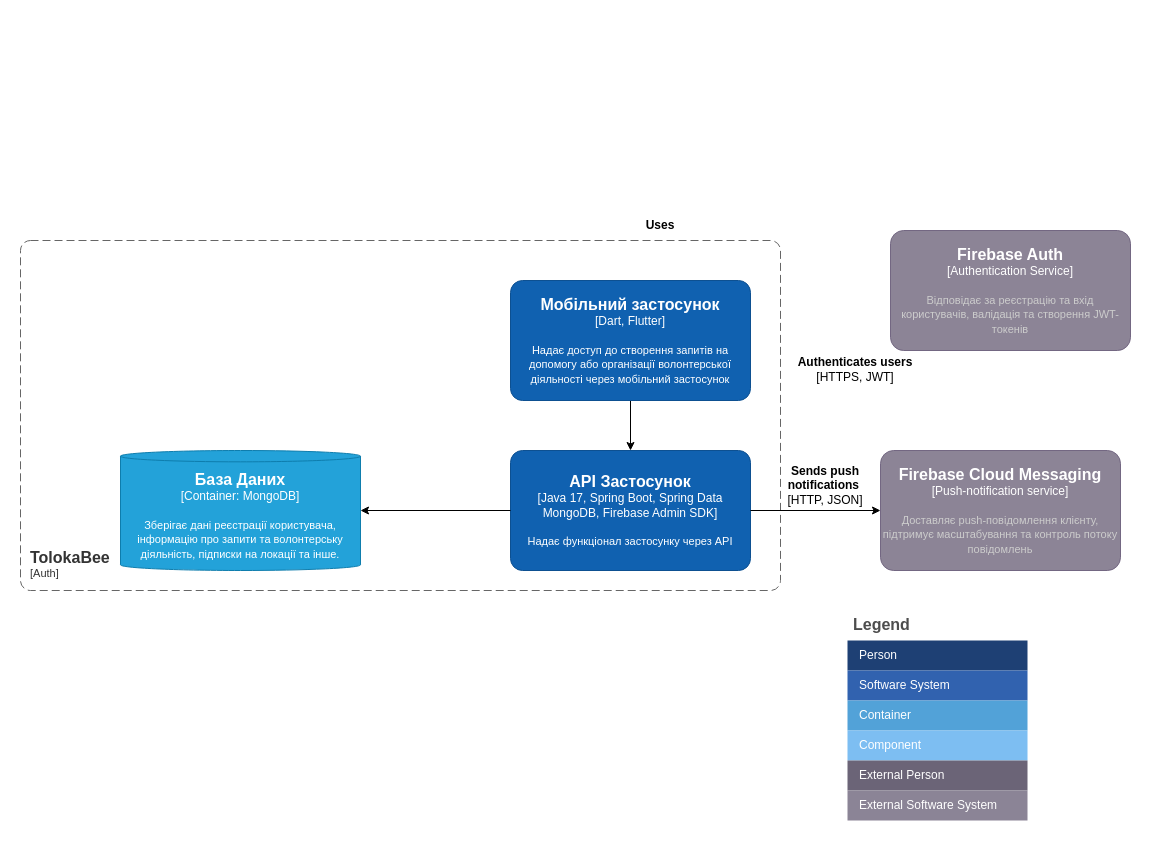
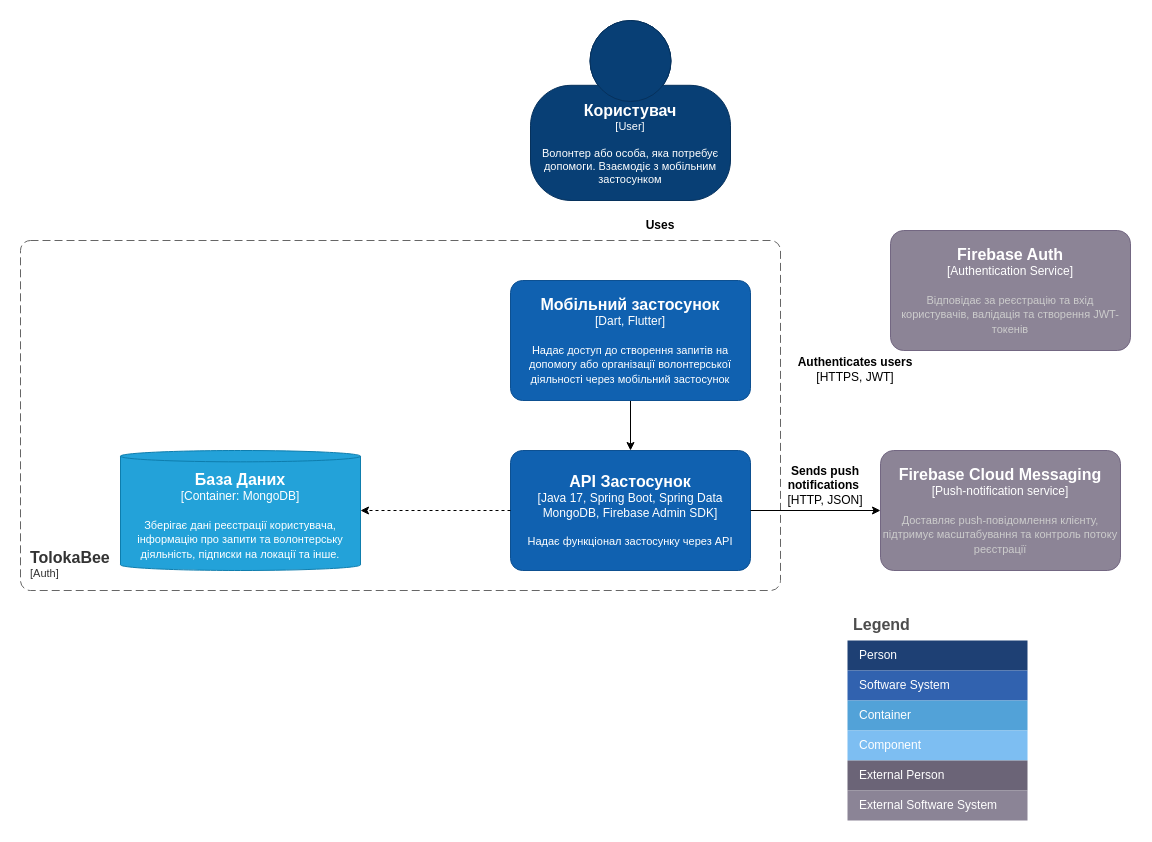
+ <mxCell id="2" value="&lt;font style=&quot;font-size: 16px&quot;&gt;&lt;b&gt;Користувач&lt;/b&gt;&lt;/font&gt;&lt;div&gt;[User]&lt;/div&gt;&lt;br&gt;&lt;div&gt;&lt;font style=&quot;font-size: 11px&quot;&gt;&lt;font color=&quot;#ffffff&quot;&gt;Волонтер або особа, яка потребує допомоги. Взаємодіє з мобільним застосунком&lt;/font&gt;&lt;/div&gt;" style="html=1;fontSize=11;dashed=0;whiteSpace=wrap;fillColor=#083F75;strokeColor=#06315C;fontColor=#ffffff;shape=mxgraph.c4.person2;align=center;metaEdit=1;points=[[0.5,0,0],[1,0.5,0],[1,0.75,0],[0.75,1,0],[0.5,1,0],[0.25,1,0],[0,0.75,0],[0,0.5,0]];resizable=0;" parent="1" vertex="1"><mxGeometry x="530" y="20" width="200" height="180" as="geometry" /></mxCell>
- <mxCell id="9" style="edgeStyle=orthogonalEdgeStyle;rounded=0;orthogonalLoop=1;jettySize=auto;html=1;entryX=1;entryY=0.5;entryDx=0;entryDy=0;entryPerimeter=0;" parent="1" source="7" target="8" edge="1"><mxGeometry relative="1" as="geometry" /></mxCell>
+ <mxCell id="9" style="edgeStyle=orthogonalEdgeStyle;rounded=0;orthogonalLoop=1;jettySize=auto;html=1;entryX=1;entryY=0.5;entryDx=0;entryDy=0;entryPerimeter=0;dashed=1;" parent="1" source="7" target="8" edge="1"><mxGeometry relative="1" as="geometry" /></mxCell>
- <mxCell id="11" value="&lt;font style=&quot;font-size: 16px&quot;&gt;&lt;b&gt;Firebase Cloud Messaging&lt;/b&gt;&lt;/font&gt;&lt;div&gt;[Push-notification service]&lt;/div&gt;&lt;br&gt;&lt;div&gt;&lt;font style=&quot;font-size: 11px&quot;&gt;&lt;font color=&quot;#cccccc&quot;&gt;Доставляє push-повідомлення клієнту, підтримує масштабування та контроль потоку повідомлень&lt;/font&gt;&lt;/div&gt;" style="rounded=1;whiteSpace=wrap;html=1;labelBackgroundColor=none;fillColor=#8C8496;fontColor=#ffffff;align=center;arcSize=11;strokeColor=#736782;metaEdit=1;resizable=0;points=[[0.25,0,0],[0.5,0,0],[0.75,0,0],[1,0.25,0],[1,0.5,0],[1,0.75,0],[0.75,1,0],[0.5,1,0],[0.25,1,0],[0,0.75,0],[0,0.5,0],[0,0.25,0]];" parent="1" vertex="1"><mxGeometry x="880" y="450" width="240" height="120" as="geometry" /></mxCell>
+ <mxCell id="11" value="&lt;font style=&quot;font-size: 16px&quot;&gt;&lt;b&gt;Firebase Cloud Messaging&lt;/b&gt;&lt;/font&gt;&lt;div&gt;[Push-notification service]&lt;/div&gt;&lt;br&gt;&lt;div&gt;&lt;font style=&quot;font-size: 11px&quot;&gt;&lt;font color=&quot;#cccccc&quot;&gt;Доставляє push-повідомлення клієнту, підтримує масштабування та контроль потоку реєстрації&lt;/font&gt;&lt;/div&gt;" style="rounded=1;whiteSpace=wrap;html=1;labelBackgroundColor=none;fillColor=#8C8496;fontColor=#ffffff;align=center;arcSize=11;strokeColor=#736782;metaEdit=1;resizable=0;points=[[0.25,0,0],[0.5,0,0],[0.75,0,0],[1,0.25,0],[1,0.5,0],[1,0.75,0],[0.75,1,0],[0.5,1,0],[0.25,1,0],[0,0.75,0],[0,0.5,0],[0,0.25,0]];" parent="1" vertex="1"><mxGeometry x="880" y="450" width="240" height="120" as="geometry" /></mxCell>
